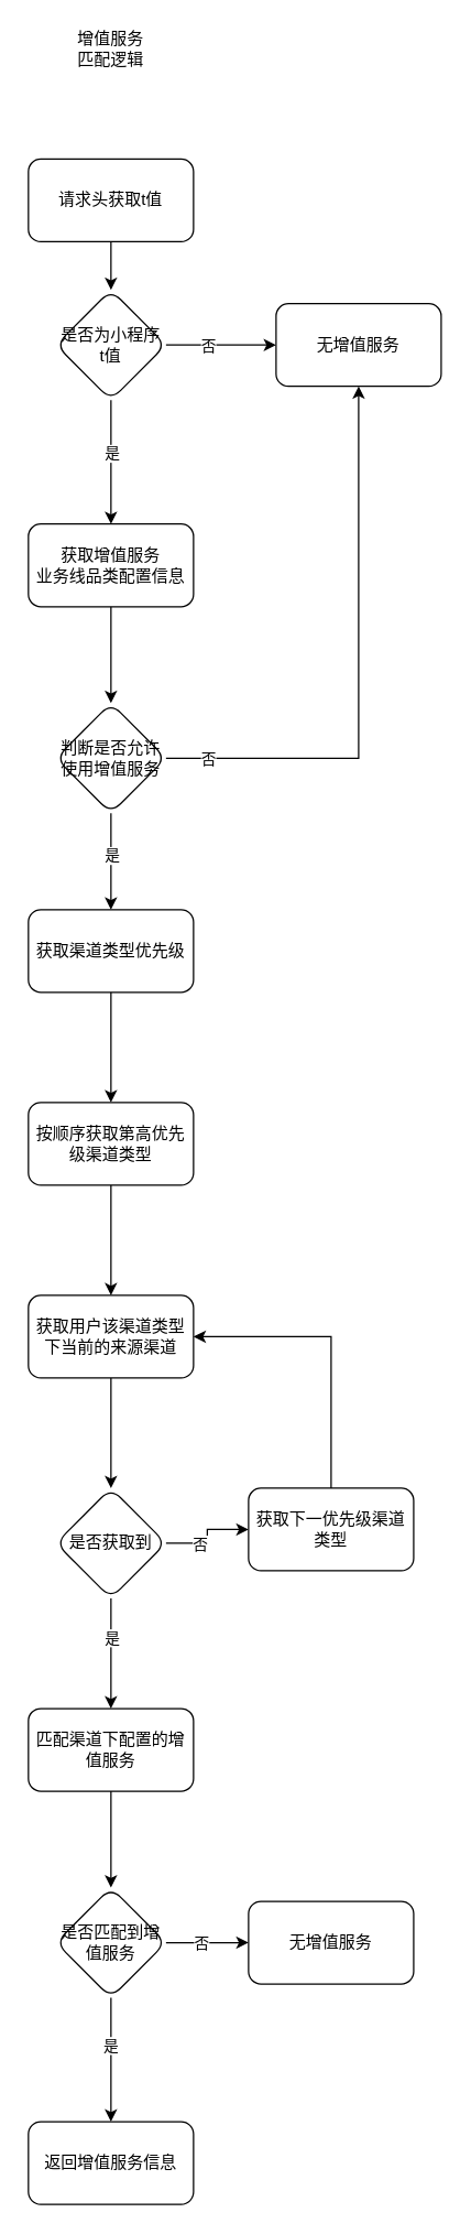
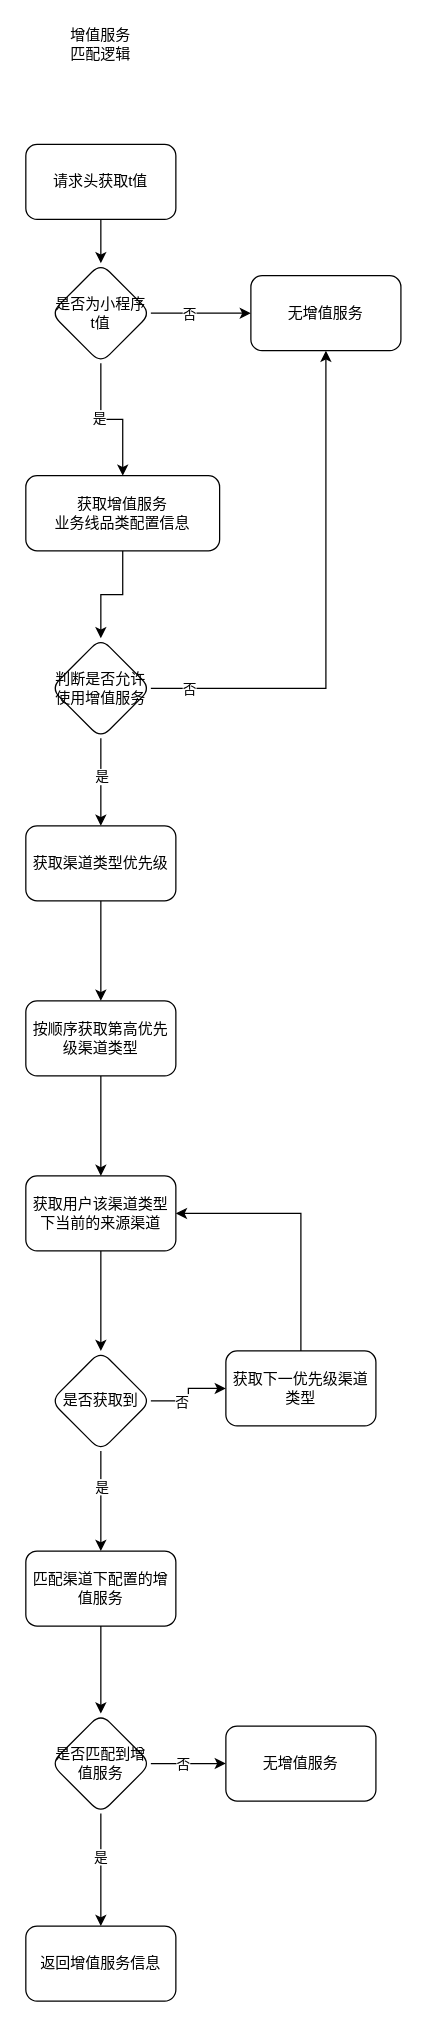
- <mxCell id="12" value="获取增值服务&lt;div&gt;业务线品类配置信息&lt;/div&gt;" style="whiteSpace=wrap;html=1;rounded=1;" vertex="1" parent="1"><mxGeometry x="20" y="380" width="120" height="60" as="geometry" /></mxCell>
+ <mxCell id="12" value="获取增值服务&lt;div&gt;业务线品类配置信息&lt;/div&gt;" style="whiteSpace=wrap;html=1;rounded=1;" vertex="1" parent="1"><mxGeometry x="20" y="380" width="155" height="60" as="geometry" /></mxCell>
